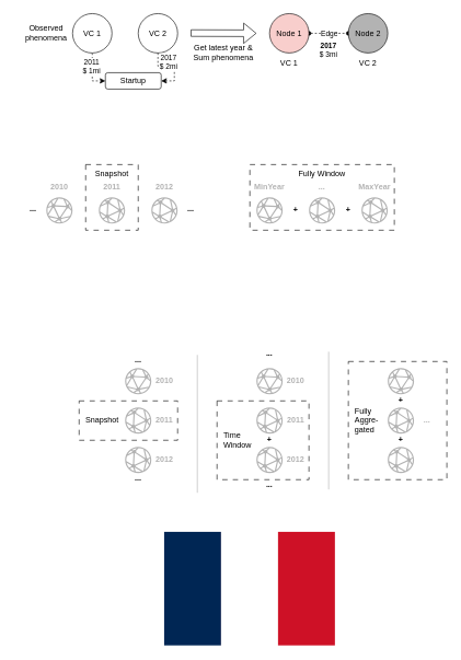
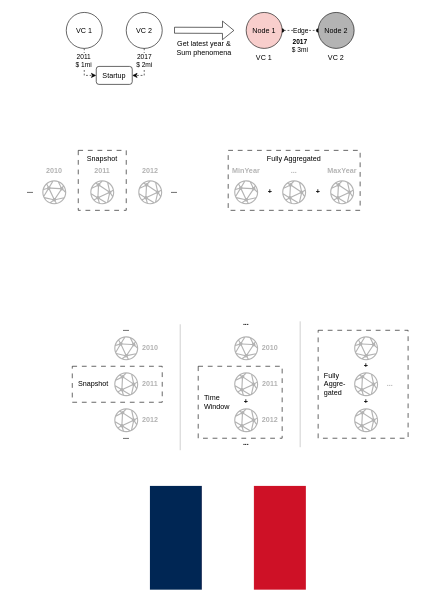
- <mxCell id="17" value="Observed phenomena" style="text;html=1;align=center;verticalAlign=middle;whiteSpace=wrap;rounded=0;" vertex="1" parent="1"><mxGeometry x="40" y="35" width="60" height="30" as="geometry" /></mxCell>
- <mxCell id="8" value="Startup" style="shape=label;whiteSpace=wrap;html=1;fixedSize=1;rounded=1;" vertex="1" parent="1"><mxGeometry x="160" y="110" width="85" height="25" as="geometry" /></mxCell>
+ <mxCell id="8" value="Startup" style="shape=label;whiteSpace=wrap;html=1;fixedSize=1;rounded=1;" vertex="1" parent="1"><mxGeometry x="160" y="110" width="60" height="30" as="geometry" /></mxCell>
- <mxCell id="3" value="Fully Window" style="rounded=0;whiteSpace=wrap;html=1;verticalAlign=top;fillColor=none;dashed=1;dashPattern=8 8;" vertex="1" parent="1"><mxGeometry x="380" y="250" width="220" height="100" as="geometry" /></mxCell>
+ <mxCell id="3" value="Fully Aggregated" style="rounded=0;whiteSpace=wrap;html=1;verticalAlign=top;fillColor=none;dashed=1;dashPattern=8 8;" vertex="1" parent="1"><mxGeometry x="380" y="250" width="220" height="100" as="geometry" /></mxCell>
